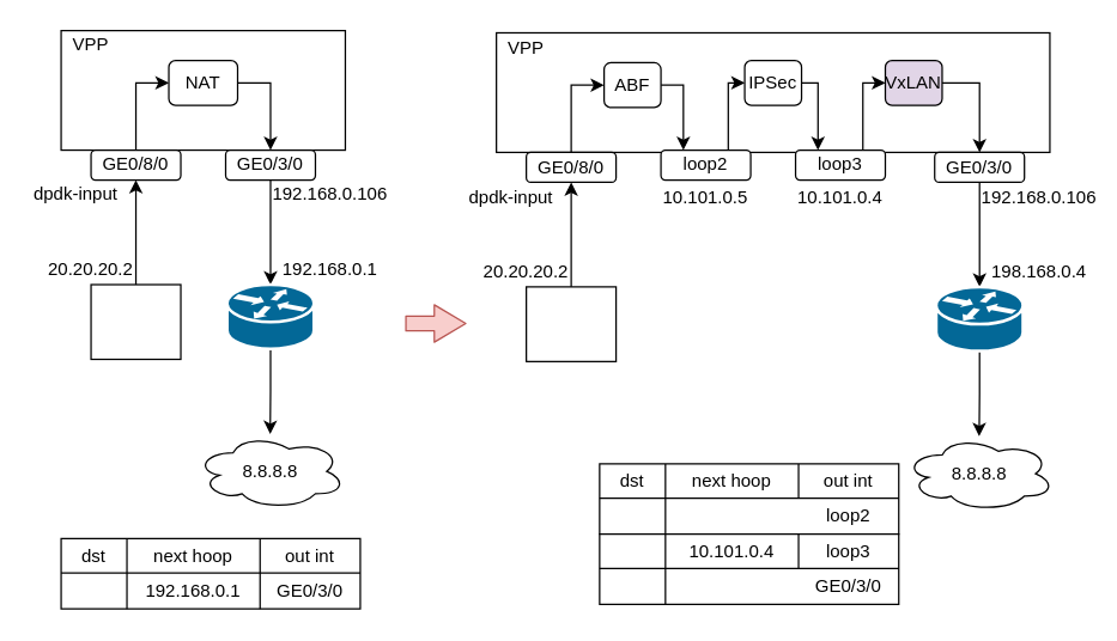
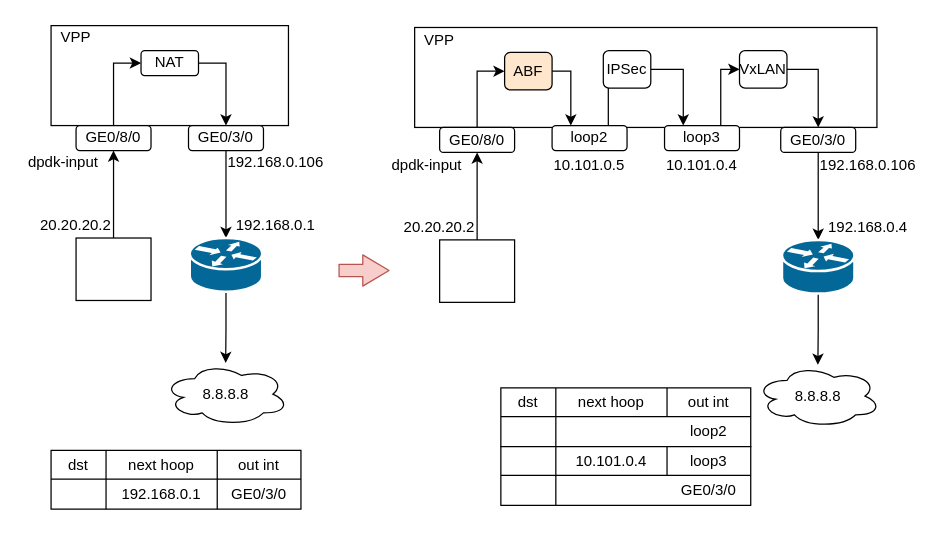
- <mxCell id="13" value="NAT" style="rounded=1;whiteSpace=wrap;html=1;" parent="1" vertex="1"><mxGeometry x="112" y="40" width="46" height="30" as="geometry" /></mxCell>
+ <mxCell id="13" value="NAT" style="rounded=1;whiteSpace=wrap;html=1;" parent="1" vertex="1"><mxGeometry x="112" y="40" width="46" height="20" as="geometry" /></mxCell>
- <mxCell id="58" value="IPSec" style="rounded=1;whiteSpace=wrap;html=1;" parent="1" vertex="1"><mxGeometry x="497" y="40" width="38" height="30" as="geometry" /></mxCell>
+ <mxCell id="58" value="IPSec" style="rounded=1;whiteSpace=wrap;html=1;" parent="1" vertex="1"><mxGeometry x="482" y="40" width="38" height="30" as="geometry" /></mxCell>
- <mxCell id="60" value="VxLAN" style="rounded=1;whiteSpace=wrap;html=1;fillColor=#e1d5e7;" parent="1" vertex="1"><mxGeometry x="591" y="40" width="38" height="30" as="geometry" /></mxCell>
+ <mxCell id="60" value="VxLAN" style="rounded=1;whiteSpace=wrap;html=1;" parent="1" vertex="1"><mxGeometry x="591" y="40" width="38" height="30" as="geometry" /></mxCell>
- <mxCell id="39" value="ABF" style="rounded=1;whiteSpace=wrap;html=1;" parent="1" vertex="1"><mxGeometry x="403" y="41.5" width="38" height="30" as="geometry" /></mxCell>
+ <mxCell id="39" value="ABF" style="rounded=1;whiteSpace=wrap;html=1;fillColor=#ffe6cc;" parent="1" vertex="1"><mxGeometry x="403" y="41.5" width="38" height="30" as="geometry" /></mxCell>
- <mxCell id="43" value="198.168.0.4" style="text;html=1;strokeColor=none;fillColor=none;align=center;verticalAlign=middle;whiteSpace=wrap;rounded=0;" parent="1" vertex="1"><mxGeometry x="664" y="171.5" width="60" height="20" as="geometry" /></mxCell>
+ <mxCell id="43" value="192.168.0.4" style="text;html=1;strokeColor=none;fillColor=none;align=center;verticalAlign=middle;whiteSpace=wrap;rounded=0;" parent="1" vertex="1"><mxGeometry x="664" y="171.5" width="60" height="20" as="geometry" /></mxCell>
